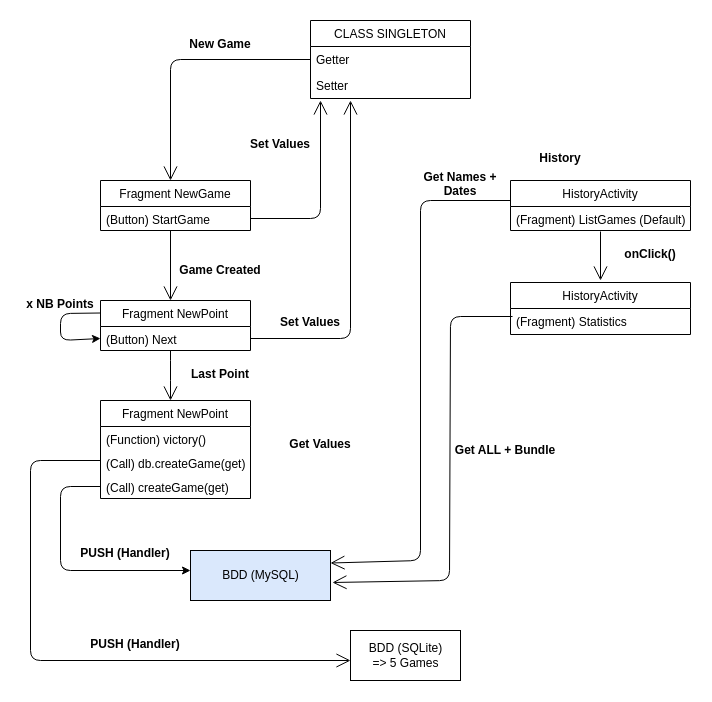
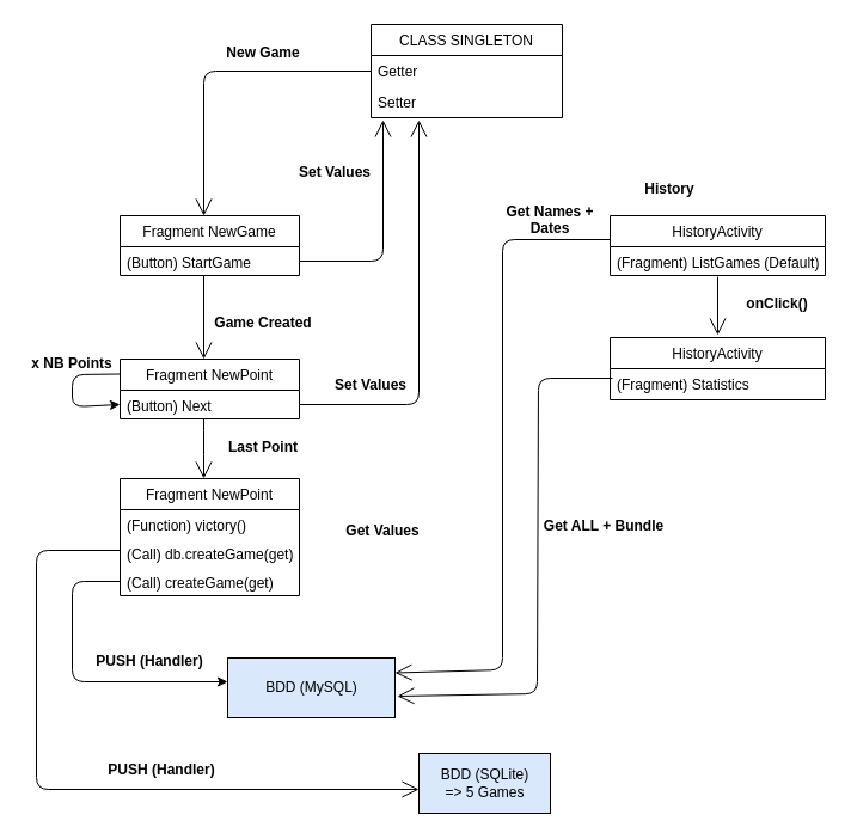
- <mxCell id="39" value="Get ALL + Bundle" style="text;align=center;fontStyle=1;verticalAlign=middle;spacingLeft=3;spacingRight=3;strokeColor=none;rotatable=0;points=[[0,0.5],[1,0.5]];portConstraint=eastwest;" parent="1" vertex="1"><mxGeometry x="450" y="436" width="110" height="26" as="geometry" /></mxCell>
+ <mxCell id="39" value="Get ALL + Bundle" style="text;align=center;fontStyle=1;verticalAlign=middle;spacingLeft=3;spacingRight=3;strokeColor=none;rotatable=0;points=[[0,0.5],[1,0.5]];portConstraint=eastwest;" parent="1" vertex="1"><mxGeometry x="450" y="426" width="110" height="26" as="geometry" /></mxCell>
- <mxCell id="32" value="&lt;div&gt;BDD (SQLite)&lt;/div&gt;&lt;div&gt;=&amp;gt; 5 Games&lt;br&gt;&lt;/div&gt;" style="html=1;" parent="1" vertex="1"><mxGeometry x="350" y="630" width="110" height="50" as="geometry" /></mxCell>
+ <mxCell id="32" value="&lt;div&gt;BDD (SQLite)&lt;/div&gt;&lt;div&gt;=&amp;gt; 5 Games&lt;br&gt;&lt;/div&gt;" style="html=1;fillColor=#dae8fc;" parent="1" vertex="1"><mxGeometry x="350" y="630" width="110" height="50" as="geometry" /></mxCell>
